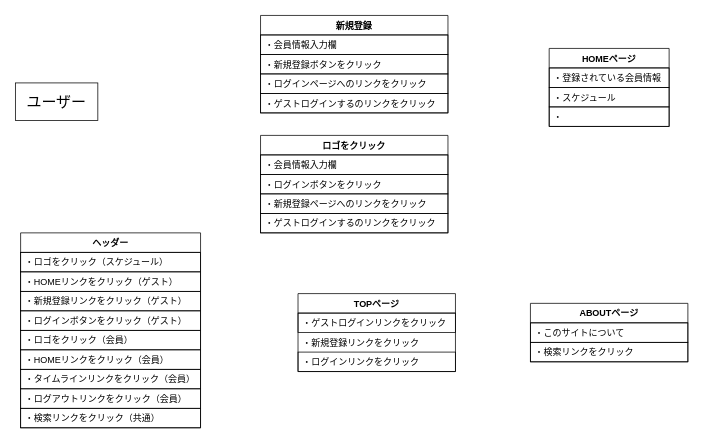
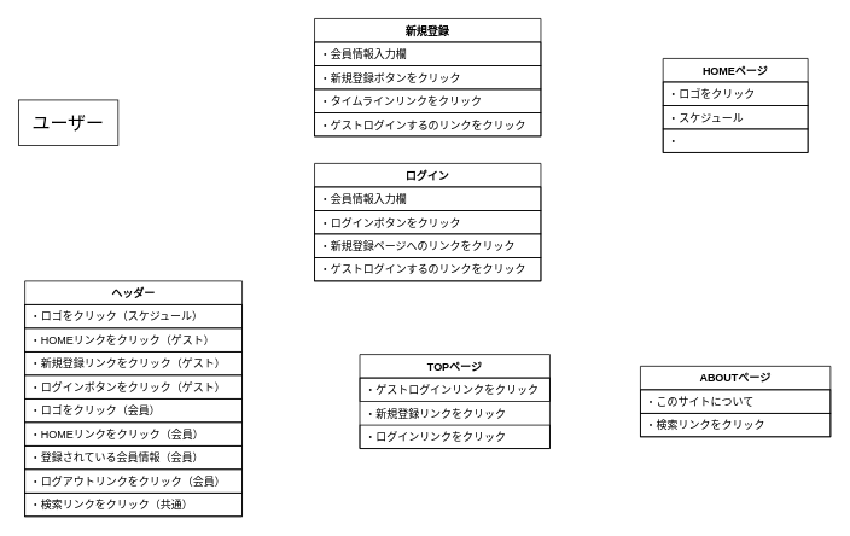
- <mxCell id="31" value="・登録されている会員情報" style="text;strokeColor=default;fillColor=none;align=left;verticalAlign=top;spacingLeft=4;spacingRight=4;overflow=hidden;rotatable=0;points=[[0,0.5],[1,0.5]];portConstraint=eastwest;whiteSpace=wrap;html=1;fontFamily=Helvetica;fontSize=12;fontColor=default;" vertex="1" parent="30"><mxGeometry y="26" width="160" height="26" as="geometry" /></mxCell>
+ <mxCell id="31" value="・ロゴをクリック" style="text;strokeColor=default;fillColor=none;align=left;verticalAlign=top;spacingLeft=4;spacingRight=4;overflow=hidden;rotatable=0;points=[[0,0.5],[1,0.5]];portConstraint=eastwest;whiteSpace=wrap;html=1;fontFamily=Helvetica;fontSize=12;fontColor=default;" vertex="1" parent="30"><mxGeometry y="26" width="160" height="26" as="geometry" /></mxCell>
- <mxCell id="20" value="・ログインページへのリンクをクリック" style="text;strokeColor=default;fillColor=none;align=left;verticalAlign=top;spacingLeft=4;spacingRight=4;overflow=hidden;rotatable=0;points=[[0,0.5],[1,0.5]];portConstraint=eastwest;whiteSpace=wrap;html=1;fontFamily=Helvetica;fontSize=12;fontColor=default;" vertex="1" parent="17"><mxGeometry y="78" width="250" height="26" as="geometry" /></mxCell>
+ <mxCell id="20" value="・タイムラインリンクをクリック" style="text;strokeColor=default;fillColor=none;align=left;verticalAlign=top;spacingLeft=4;spacingRight=4;overflow=hidden;rotatable=0;points=[[0,0.5],[1,0.5]];portConstraint=eastwest;whiteSpace=wrap;html=1;fontFamily=Helvetica;fontSize=12;fontColor=default;" vertex="1" parent="17"><mxGeometry y="78" width="250" height="26" as="geometry" /></mxCell>
- <mxCell id="25" value="ロゴをクリック" style="swimlane;fontStyle=1;align=center;verticalAlign=top;childLayout=stackLayout;horizontal=1;startSize=26;horizontalStack=0;resizeParent=1;resizeParentMax=0;resizeLast=0;collapsible=1;marginBottom=0;whiteSpace=wrap;html=1;strokeColor=default;spacingLeft=4;spacingRight=4;fontFamily=Helvetica;fontSize=12;fontColor=default;fillColor=none;gradientColor=none;" vertex="1" parent="1"><mxGeometry x="347" y="180" width="250" height="130" as="geometry" /></mxCell>
+ <mxCell id="25" value="ログイン" style="swimlane;fontStyle=1;align=center;verticalAlign=top;childLayout=stackLayout;horizontal=1;startSize=26;horizontalStack=0;resizeParent=1;resizeParentMax=0;resizeLast=0;collapsible=1;marginBottom=0;whiteSpace=wrap;html=1;strokeColor=default;spacingLeft=4;spacingRight=4;fontFamily=Helvetica;fontSize=12;fontColor=default;fillColor=none;gradientColor=none;" vertex="1" parent="1"><mxGeometry x="347" y="180" width="250" height="130" as="geometry" /></mxCell>
- <mxCell id="14" value="・タイムラインリンクをクリック（会員）" style="text;strokeColor=default;fillColor=none;align=left;verticalAlign=top;spacingLeft=4;spacingRight=4;overflow=hidden;rotatable=0;points=[[0,0.5],[1,0.5]];portConstraint=eastwest;whiteSpace=wrap;html=1;fontFamily=Helvetica;fontSize=12;fontColor=default;" vertex="1" parent="7"><mxGeometry y="182" width="240" height="26" as="geometry" /></mxCell>
+ <mxCell id="14" value="・登録されている会員情報（会員）" style="text;strokeColor=default;fillColor=none;align=left;verticalAlign=top;spacingLeft=4;spacingRight=4;overflow=hidden;rotatable=0;points=[[0,0.5],[1,0.5]];portConstraint=eastwest;whiteSpace=wrap;html=1;fontFamily=Helvetica;fontSize=12;fontColor=default;" vertex="1" parent="7"><mxGeometry y="182" width="240" height="26" as="geometry" /></mxCell>
